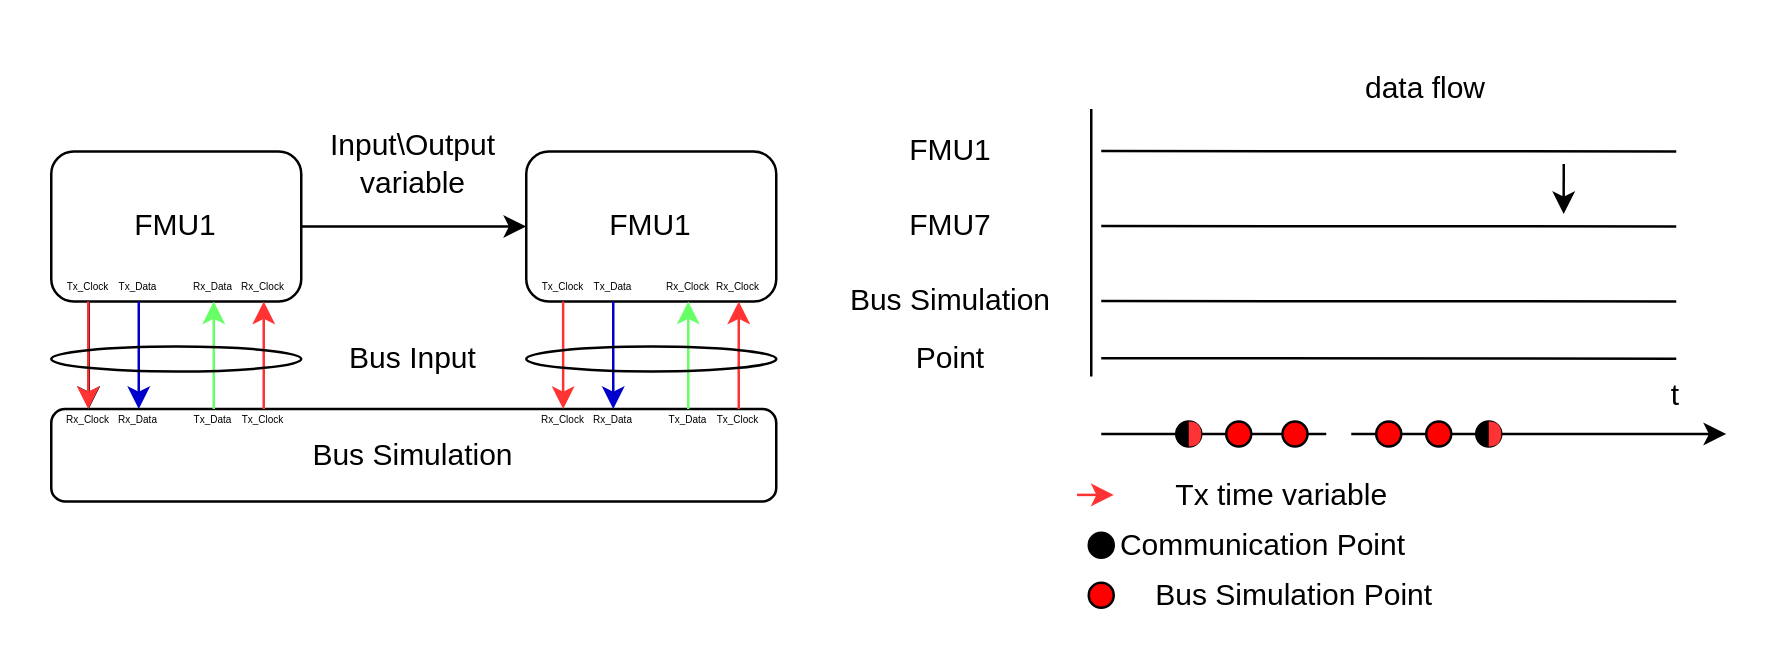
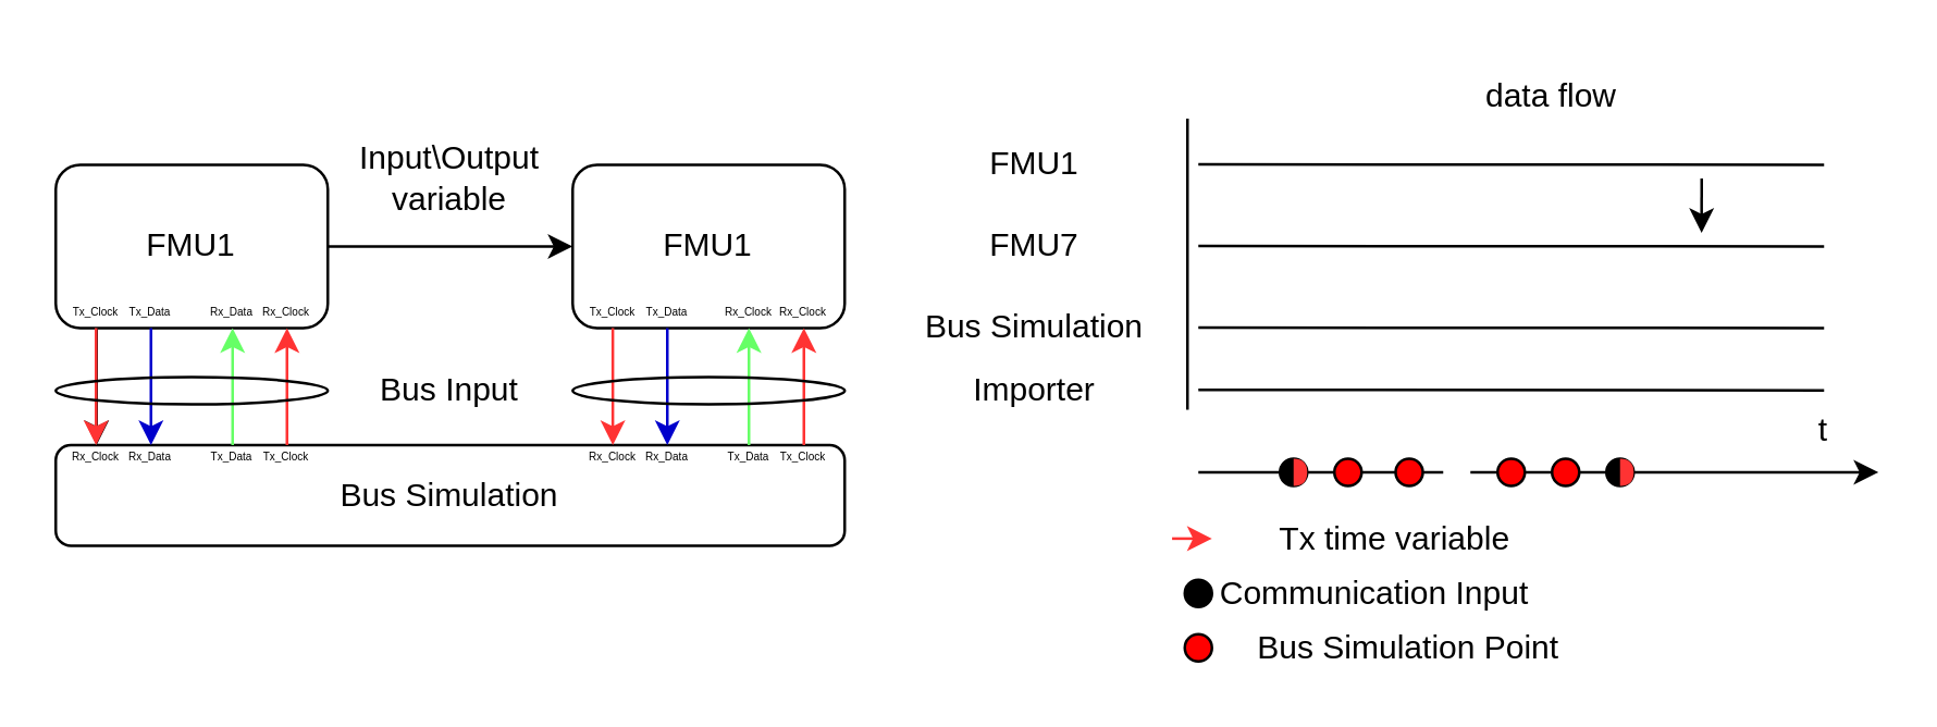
- <mxCell id="56" value="Point" style="text;html=1;strokeColor=none;fillColor=none;align=center;verticalAlign=middle;whiteSpace=wrap;rounded=0;" vertex="1" parent="1"><mxGeometry x="330" y="128" width="100" height="30" as="geometry" /></mxCell>
+ <mxCell id="56" value="Importer" style="text;html=1;strokeColor=none;fillColor=none;align=center;verticalAlign=middle;whiteSpace=wrap;rounded=0;" vertex="1" parent="1"><mxGeometry x="330" y="128" width="100" height="30" as="geometry" /></mxCell>
- <mxCell id="27" value="Communication Point" style="text;html=1;strokeColor=none;fillColor=none;align=center;verticalAlign=middle;whiteSpace=wrap;rounded=0;" parent="1" vertex="1"><mxGeometry x="445" y="210" width="120" height="15" as="geometry" /></mxCell>
+ <mxCell id="27" value="Communication Input" style="text;html=1;strokeColor=none;fillColor=none;align=center;verticalAlign=middle;whiteSpace=wrap;rounded=0;" parent="1" vertex="1"><mxGeometry x="445" y="210" width="120" height="15" as="geometry" /></mxCell>
